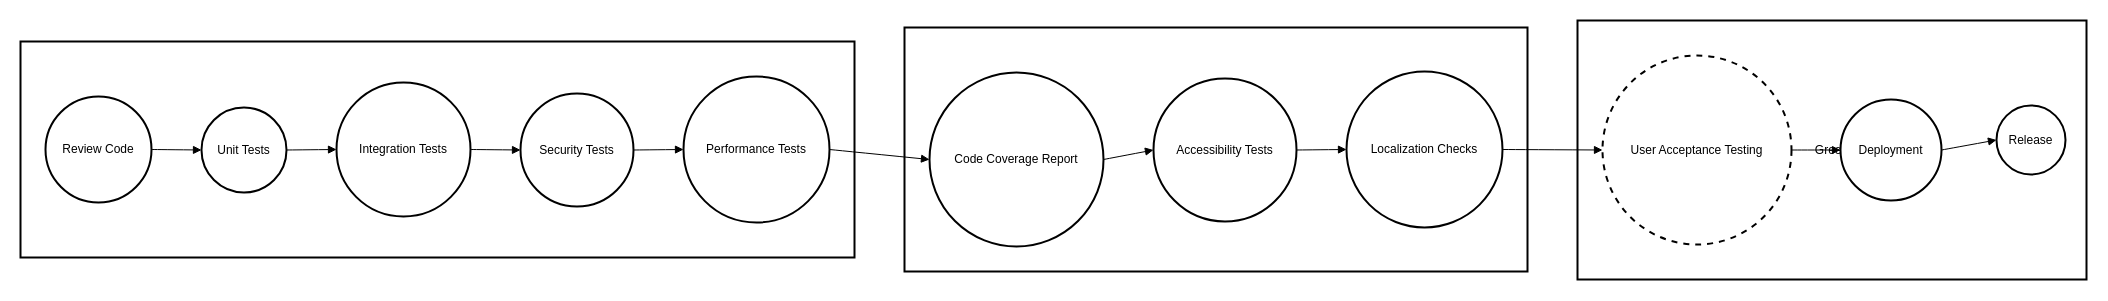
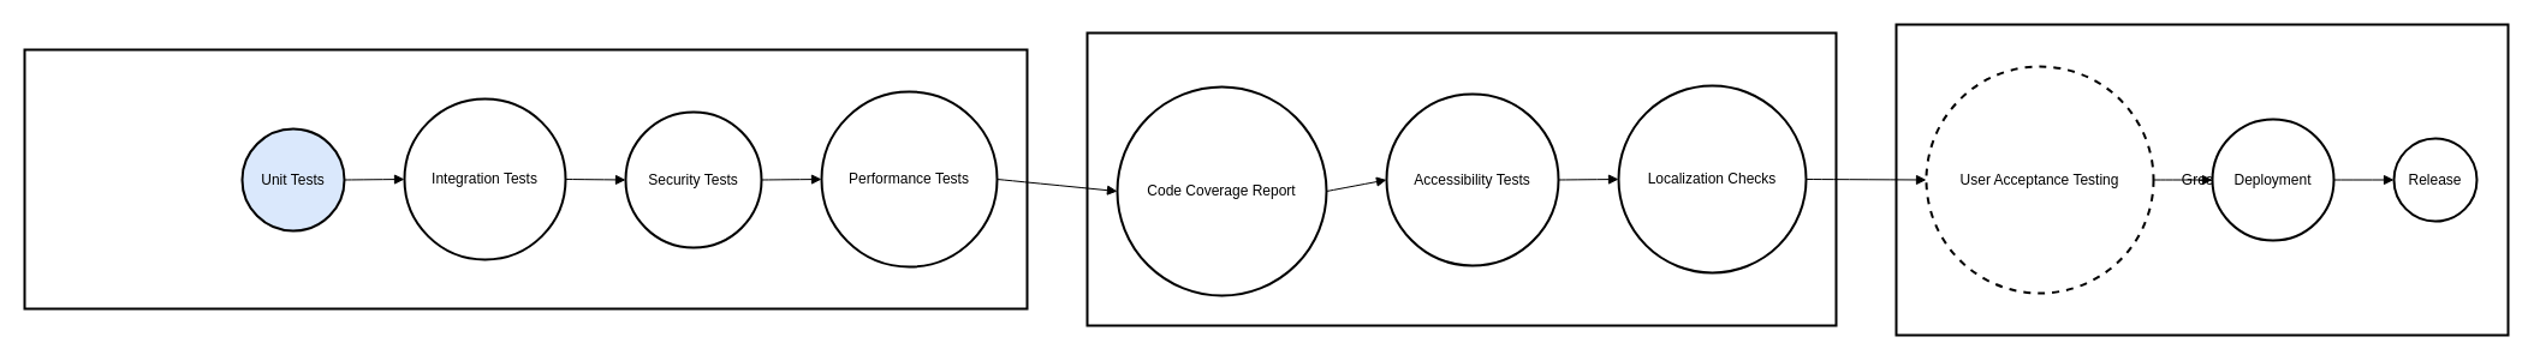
- <mxCell id="15" value="Release" style="ellipse;aspect=fixed;strokeWidth=2;whiteSpace=wrap;" vertex="1" parent="1"><mxGeometry x="1996" y="105" width="69" height="69" as="geometry" /></mxCell>
+ <mxCell id="15" value="Release" style="ellipse;aspect=fixed;strokeWidth=2;whiteSpace=wrap;" vertex="1" parent="1"><mxGeometry x="1991" y="115" width="69" height="69" as="geometry" /></mxCell>
- <mxCell id="5" value="Review Code" style="ellipse;aspect=fixed;strokeWidth=2;whiteSpace=wrap;" vertex="1" parent="1"><mxGeometry x="45" y="96" width="106" height="106" as="geometry" /></mxCell>
- <mxCell id="16" value="" style="curved=1;startArrow=none;endArrow=block;exitX=1;exitY=0.5;entryX=0;entryY=0.5;" edge="1" parent="1" source="5" target="6"><mxGeometry relative="1" as="geometry"><Array as="points" /></mxGeometry></mxCell>
- <mxCell id="6" value="Unit Tests" style="ellipse;aspect=fixed;strokeWidth=2;whiteSpace=wrap;" vertex="1" parent="1"><mxGeometry x="201" y="107" width="85" height="85" as="geometry" /></mxCell>
+ <mxCell id="6" value="Unit Tests" style="ellipse;aspect=fixed;strokeWidth=2;whiteSpace=wrap;fillColor=#dae8fc;" vertex="1" parent="1"><mxGeometry x="201" y="107" width="85" height="85" as="geometry" /></mxCell>
